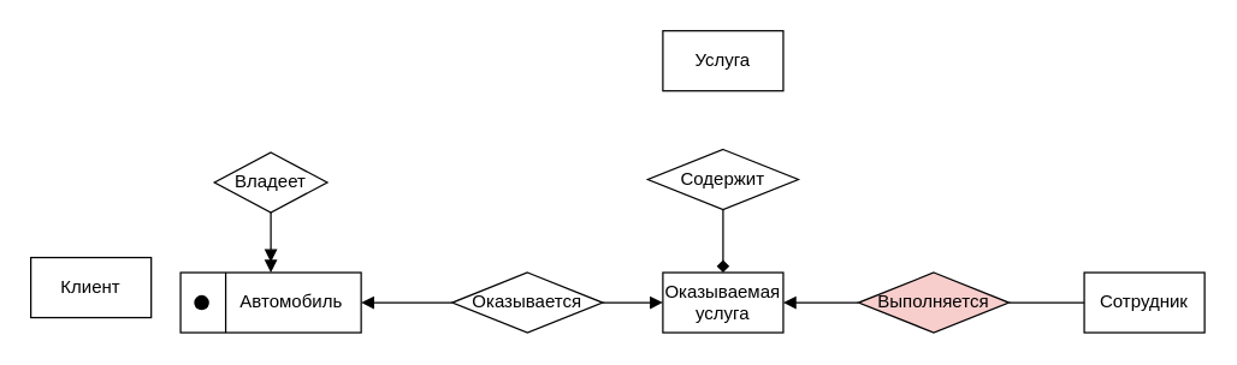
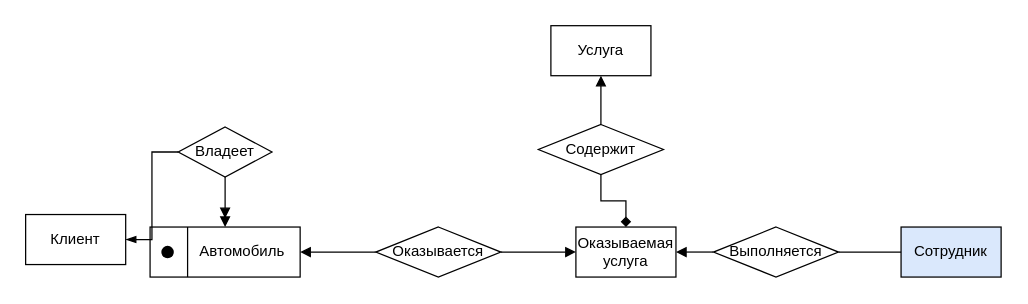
+ <mxCell id="14" style="edgeStyle=orthogonalEdgeStyle;rounded=0;orthogonalLoop=1;jettySize=auto;html=1;exitX=0.5;exitY=0;exitDx=0;exitDy=0;entryX=0.5;entryY=1;entryDx=0;entryDy=0;endArrow=block;endFill=1;" edge="1" parent="1" source="16" target="13"><mxGeometry relative="1" as="geometry" /></mxCell>
+ <mxCell id="3" style="edgeStyle=orthogonalEdgeStyle;rounded=0;orthogonalLoop=1;jettySize=auto;html=1;exitX=0;exitY=0.5;exitDx=0;exitDy=0;entryX=1;entryY=0.5;entryDx=0;entryDy=0;endArrow=blockThin;endFill=1;" edge="1" parent="1" source="5" target="6"><mxGeometry relative="1" as="geometry" /></mxCell>
- <mxCell id="9" value="Оказываемая услуга" style="rounded=0;whiteSpace=wrap;html=1;" vertex="1" parent="1"><mxGeometry x="440" y="181" width="80" height="40" as="geometry" /></mxCell>
+ <mxCell id="9" value="Оказываемая услуга" style="rounded=0;whiteSpace=wrap;html=1;" vertex="1" parent="1"><mxGeometry x="460" y="181" width="80" height="40" as="geometry" /></mxCell>
- <mxCell id="20" value="Выполняется" style="rhombus;whiteSpace=wrap;html=1;fillColor=#f8cecc;" vertex="1" parent="1"><mxGeometry x="570" y="181" width="100" height="40" as="geometry" /></mxCell>
+ <mxCell id="20" value="Выполняется" style="rhombus;whiteSpace=wrap;html=1;" vertex="1" parent="1"><mxGeometry x="570" y="181" width="100" height="40" as="geometry" /></mxCell>
- <mxCell id="17" value="Сотрудник" style="rounded=0;whiteSpace=wrap;html=1;" vertex="1" parent="1"><mxGeometry x="720" y="181" width="80" height="40" as="geometry" /></mxCell>
+ <mxCell id="17" value="Сотрудник" style="rounded=0;whiteSpace=wrap;html=1;fillColor=#dae8fc;" vertex="1" parent="1"><mxGeometry x="720" y="181" width="80" height="40" as="geometry" /></mxCell>
